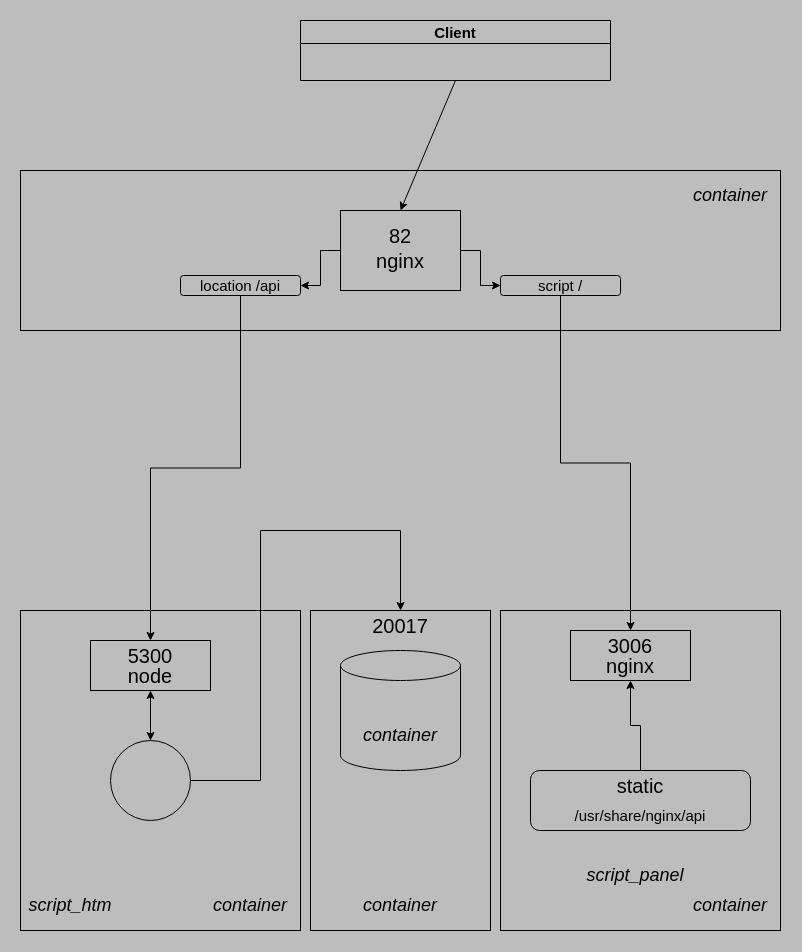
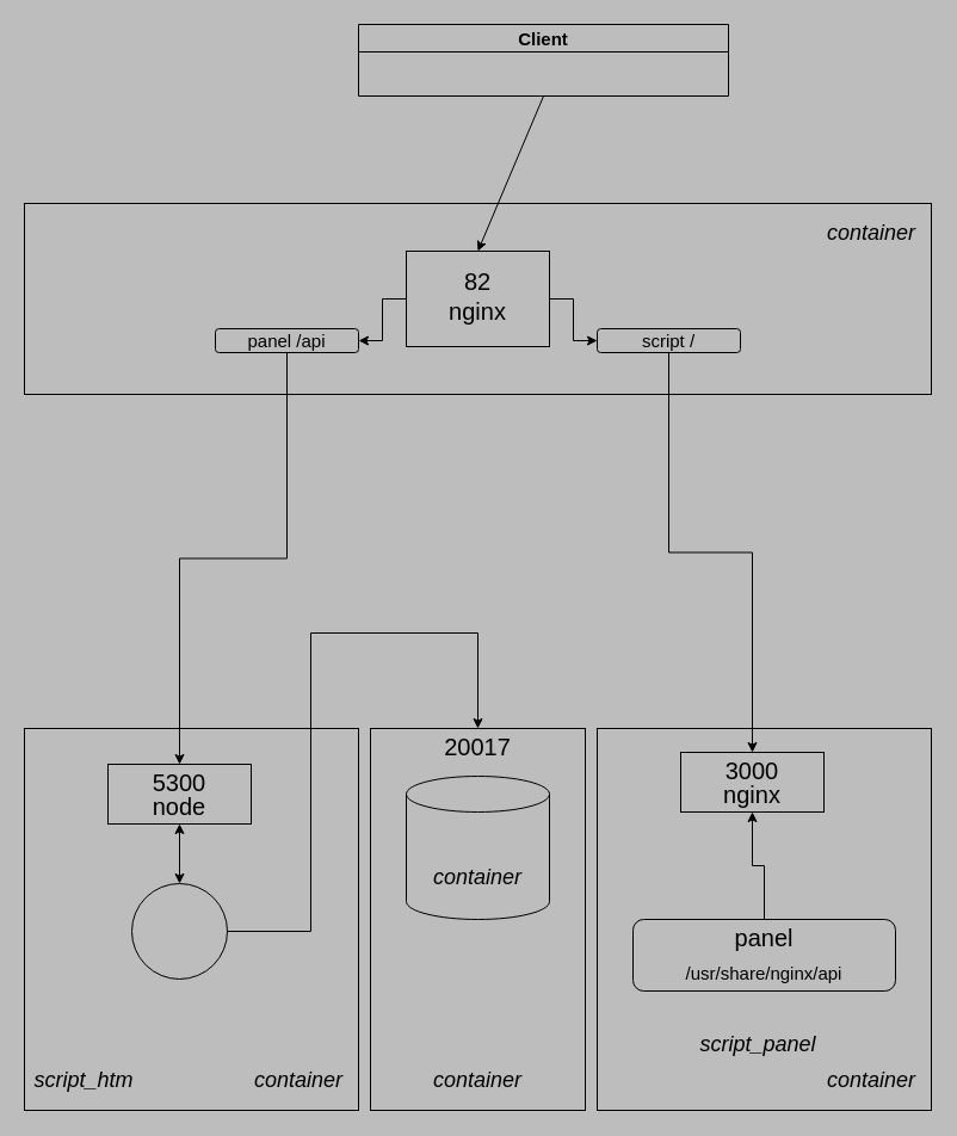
- <mxCell id="28" value="location /api" style="text;html=1;strokeColor=none;fillColor=none;align=center;verticalAlign=middle;whiteSpace=wrap;rounded=0;fontSize=15;" vertex="1" parent="1"><mxGeometry x="165" y="270" width="150" height="30" as="geometry" /></mxCell>
+ <mxCell id="28" value="panel /api" style="text;html=1;strokeColor=none;fillColor=none;align=center;verticalAlign=middle;whiteSpace=wrap;rounded=0;fontSize=15;" vertex="1" parent="1"><mxGeometry x="165" y="270" width="150" height="30" as="geometry" /></mxCell>
- <mxCell id="17" value="&lt;font style=&quot;font-size: 20px;&quot;&gt;3006&lt;/font&gt;" style="text;html=1;strokeColor=none;fillColor=none;align=center;verticalAlign=middle;whiteSpace=wrap;rounded=0;" vertex="1" parent="1"><mxGeometry x="600" y="630" width="60" height="30" as="geometry" /></mxCell>
+ <mxCell id="17" value="&lt;font style=&quot;font-size: 20px;&quot;&gt;3000&lt;/font&gt;" style="text;html=1;strokeColor=none;fillColor=none;align=center;verticalAlign=middle;whiteSpace=wrap;rounded=0;" vertex="1" parent="1"><mxGeometry x="600" y="630" width="60" height="30" as="geometry" /></mxCell>
- <mxCell id="21" value="&lt;font style=&quot;font-size: 20px;&quot;&gt;static&lt;/font&gt;" style="text;html=1;strokeColor=none;fillColor=none;align=center;verticalAlign=middle;whiteSpace=wrap;rounded=0;" vertex="1" parent="1"><mxGeometry x="610" y="770" width="60" height="30" as="geometry" /></mxCell>
+ <mxCell id="21" value="&lt;font style=&quot;font-size: 20px;&quot;&gt;panel&lt;/font&gt;" style="text;html=1;strokeColor=none;fillColor=none;align=center;verticalAlign=middle;whiteSpace=wrap;rounded=0;" vertex="1" parent="1"><mxGeometry x="610" y="770" width="60" height="30" as="geometry" /></mxCell>
